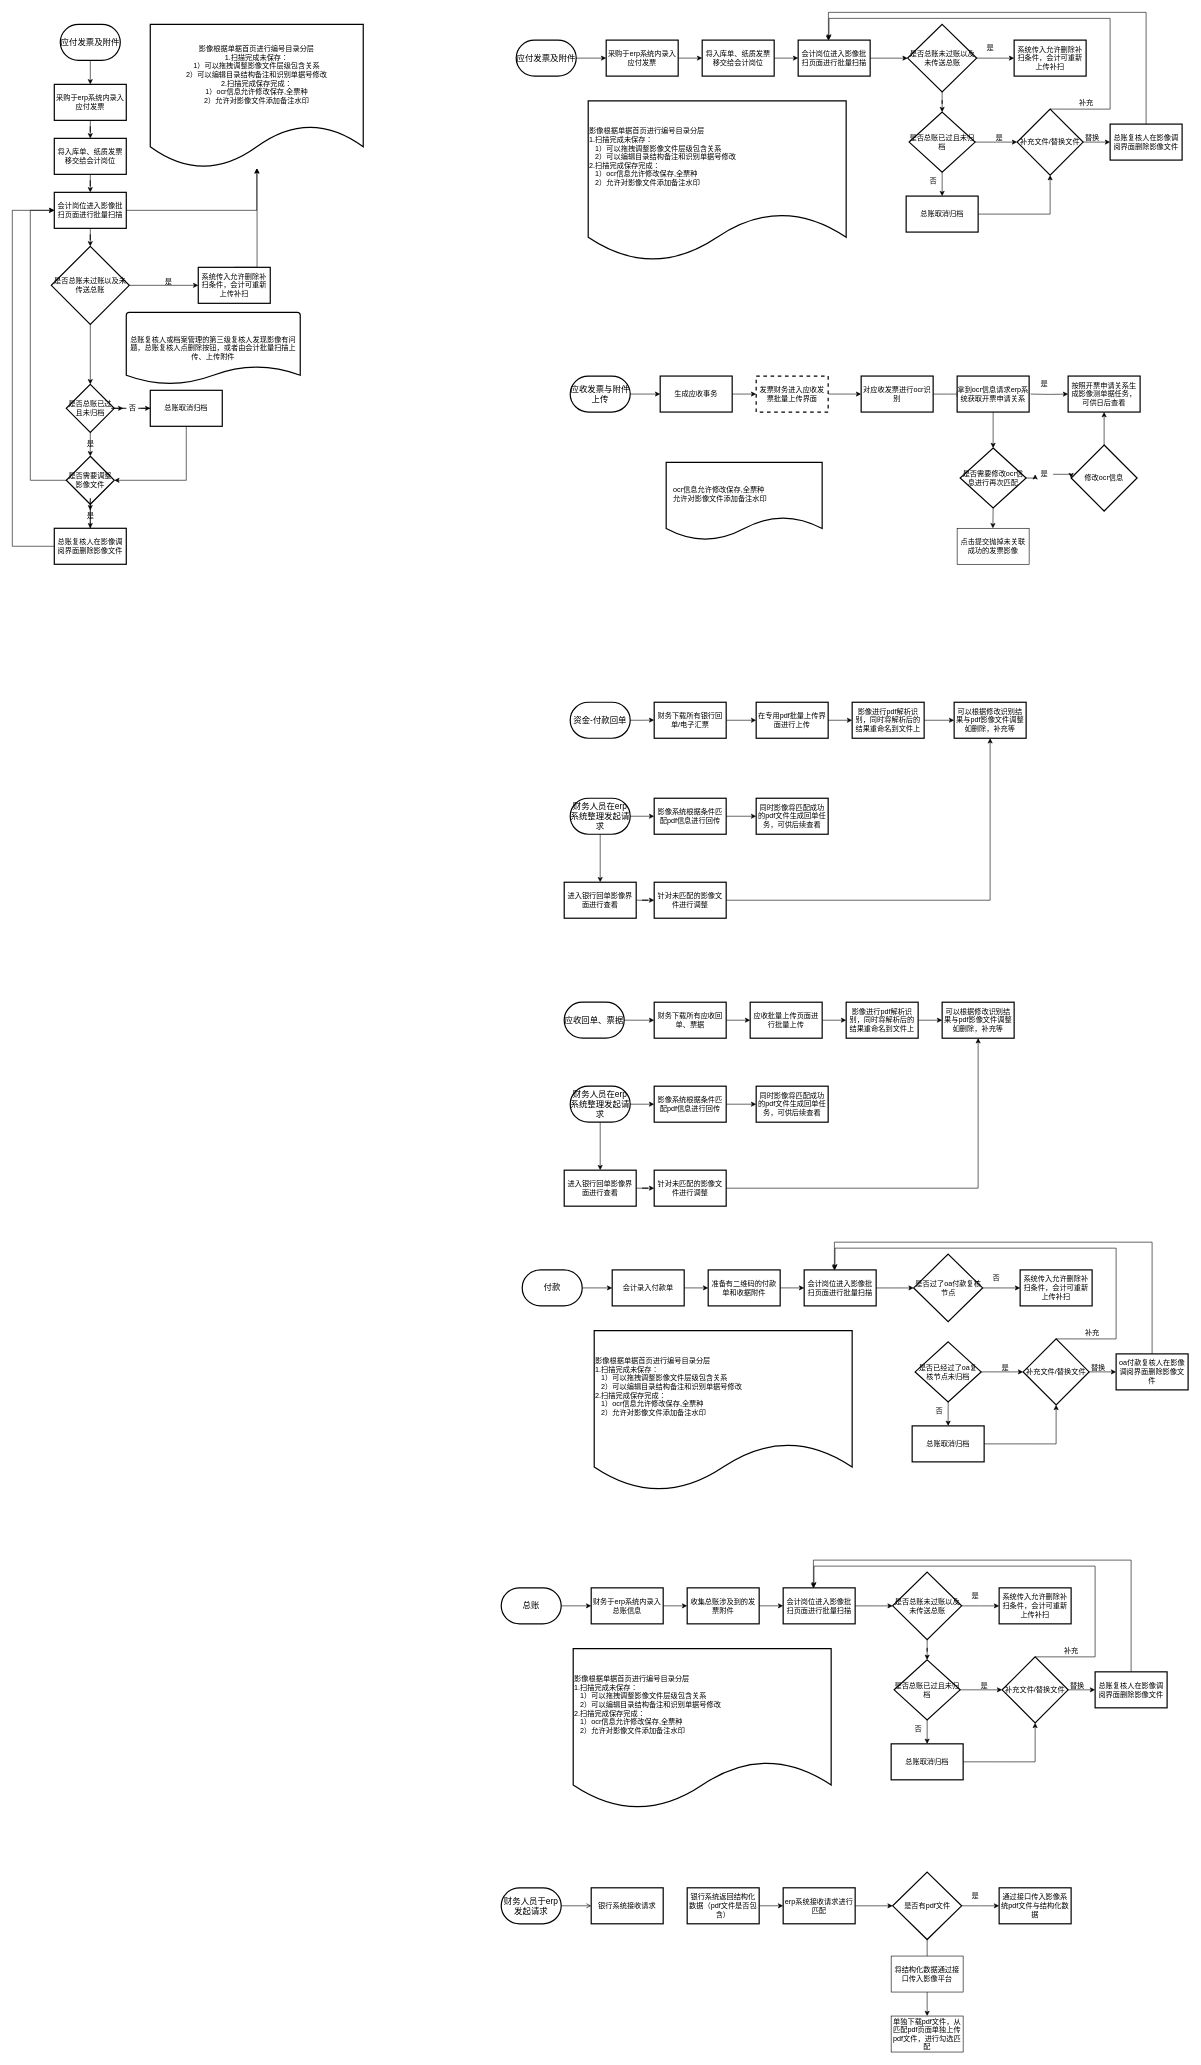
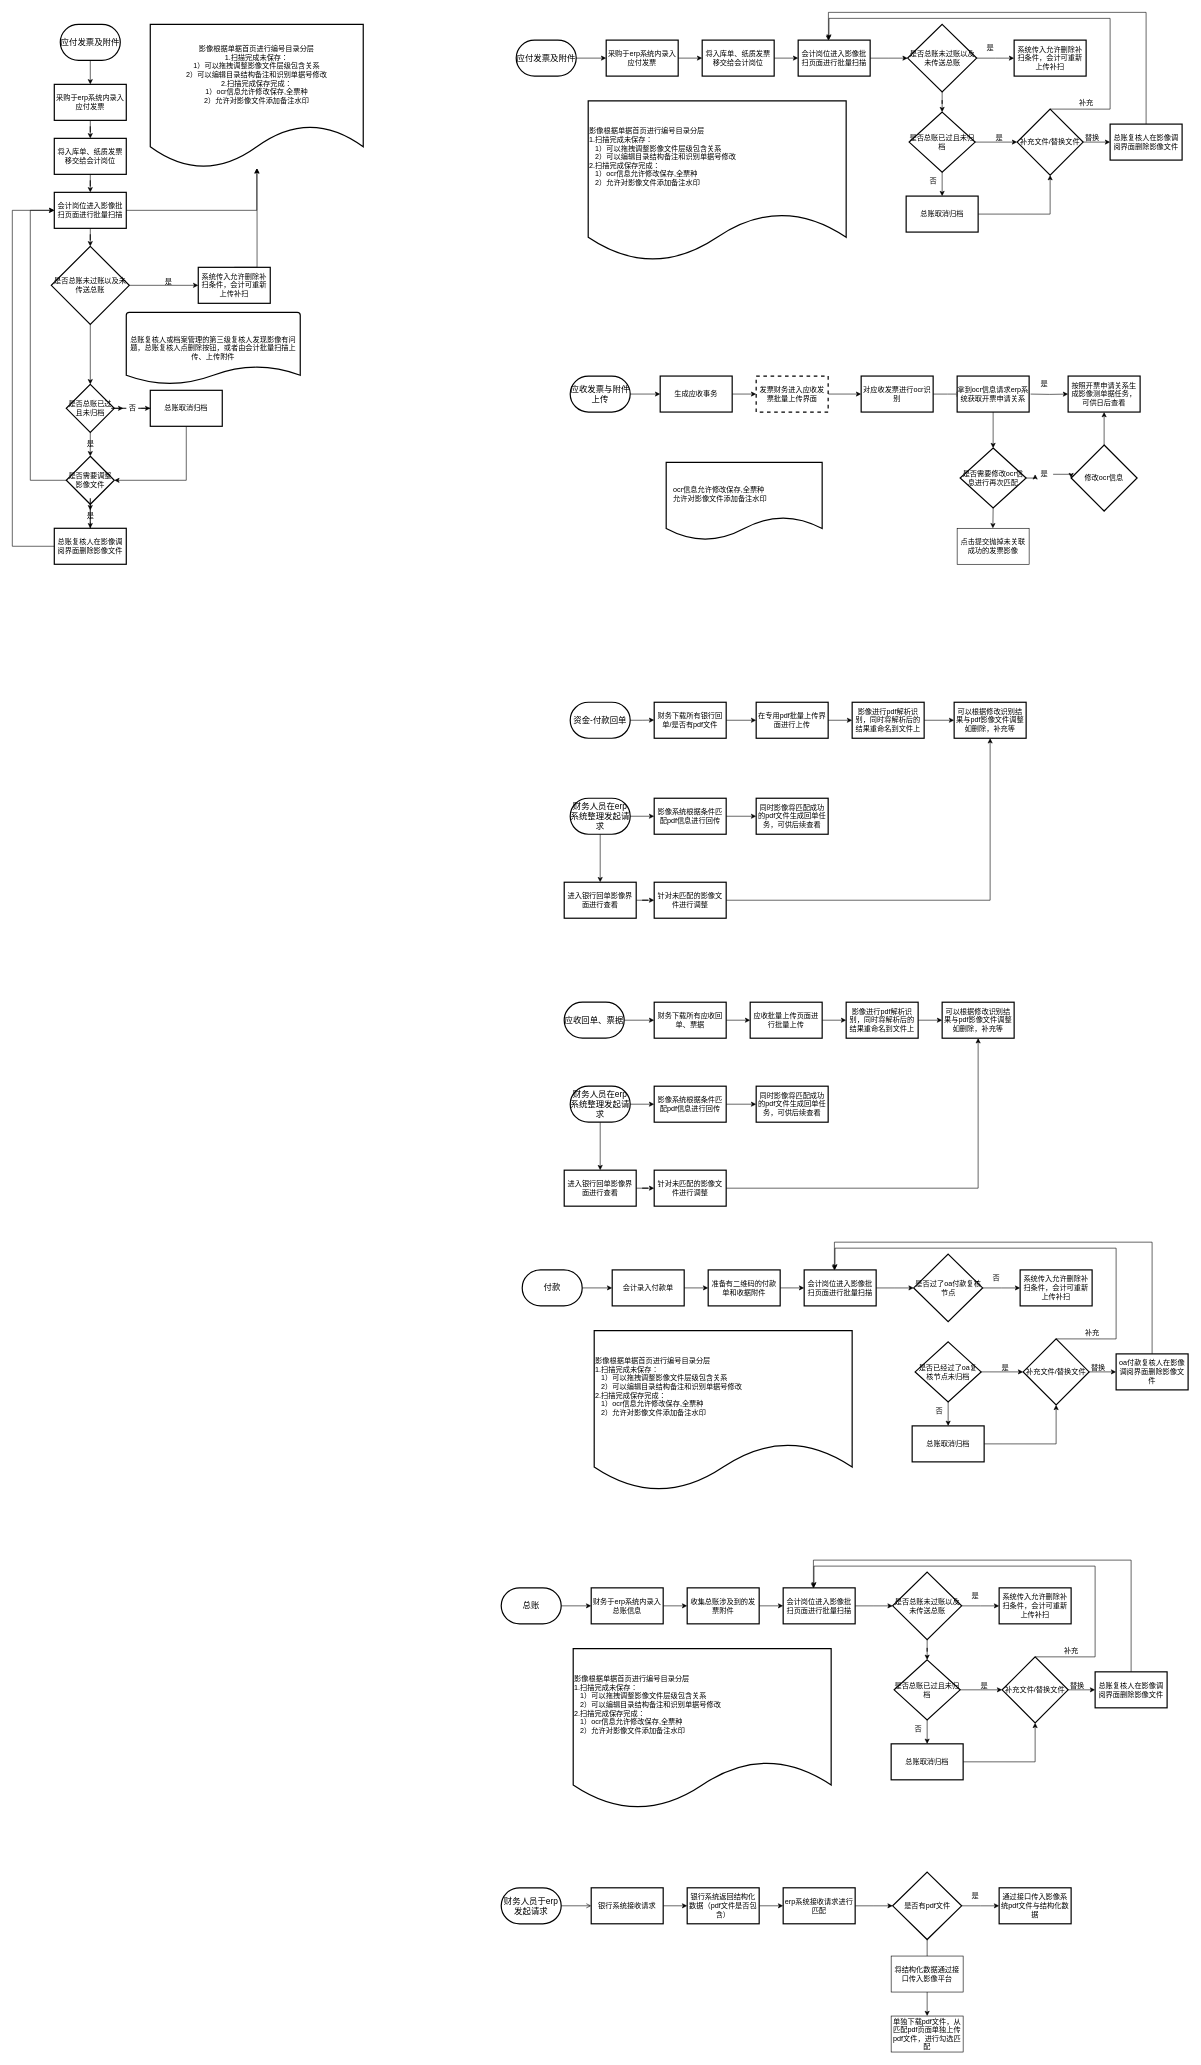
- <mxCell id="88" value="财务下载所有银行回单/电子汇票" style="whiteSpace=wrap;html=1;strokeWidth=2;" vertex="1" parent="1"><mxGeometry x="1090" y="1170" width="120" height="60" as="geometry" /></mxCell>
+ <mxCell id="88" value="财务下载所有银行回单/是否有pdf文件" style="whiteSpace=wrap;html=1;strokeWidth=2;" vertex="1" parent="1"><mxGeometry x="1090" y="1170" width="120" height="60" as="geometry" /></mxCell>
+ <mxCell id="180" value="" style="edgeStyle=orthogonalEdgeStyle;rounded=0;orthogonalLoop=1;jettySize=auto;html=1;" edge="1" parent="1" source="181" target="183"><mxGeometry relative="1" as="geometry" /></mxCell>
